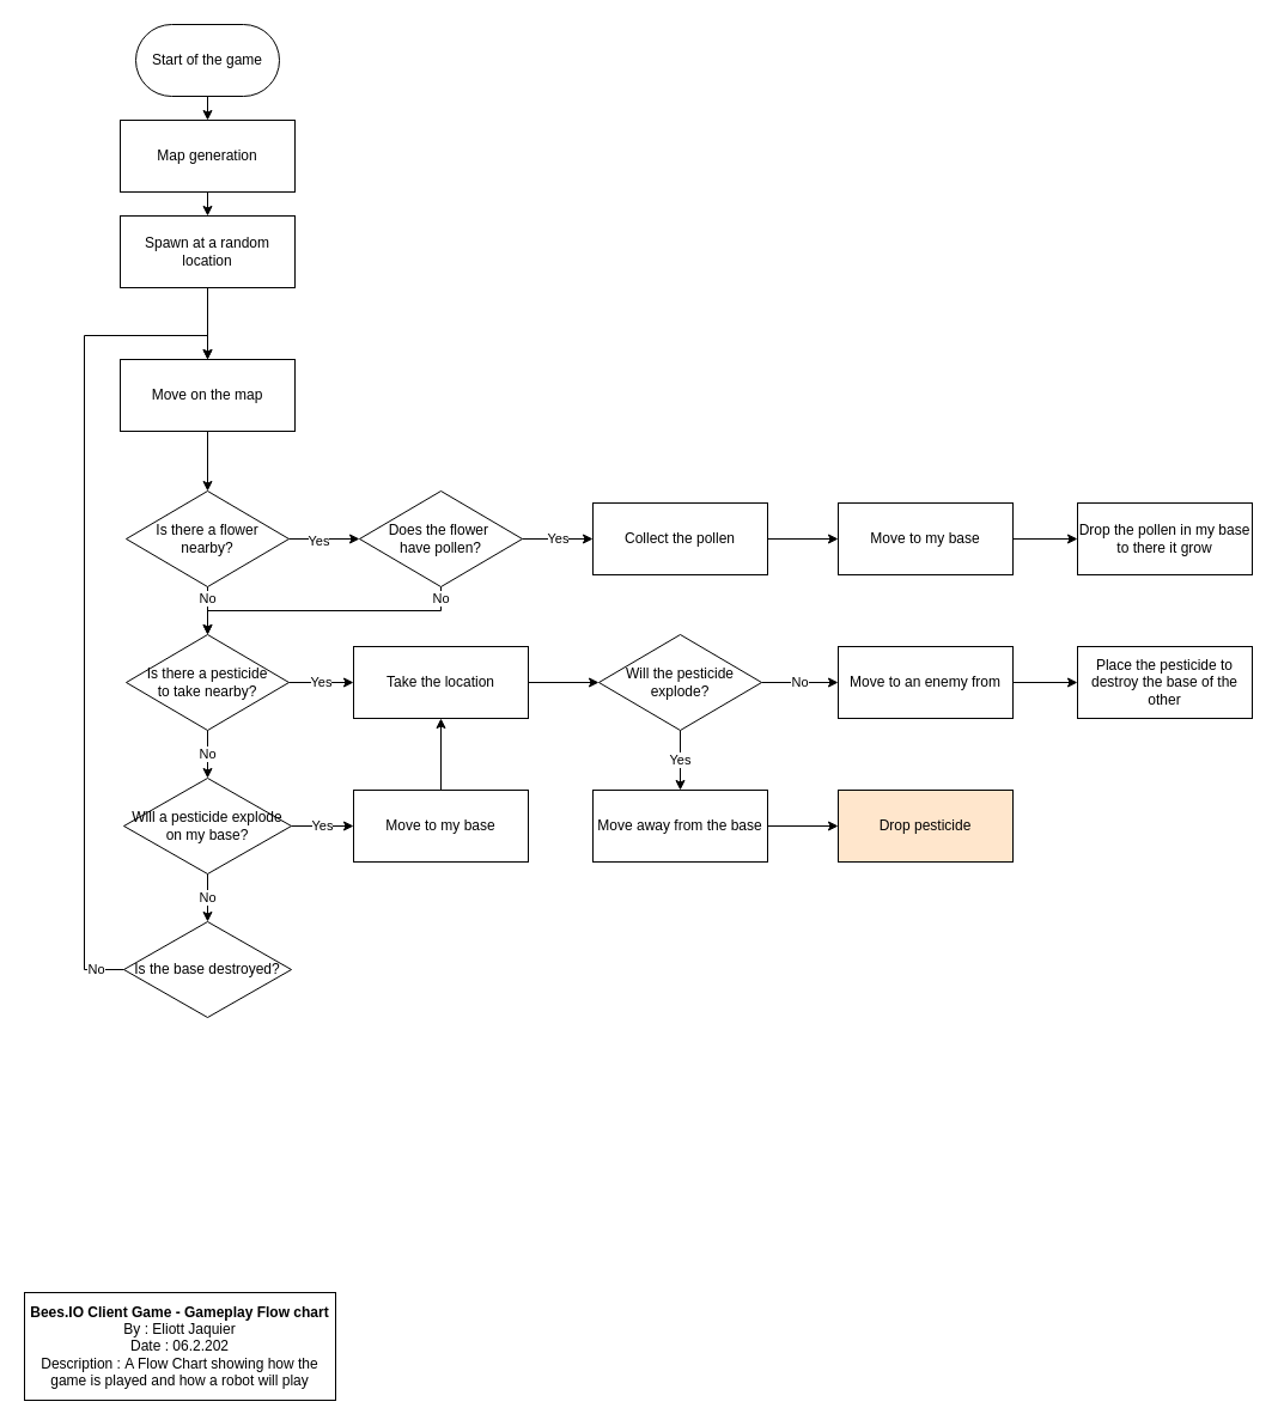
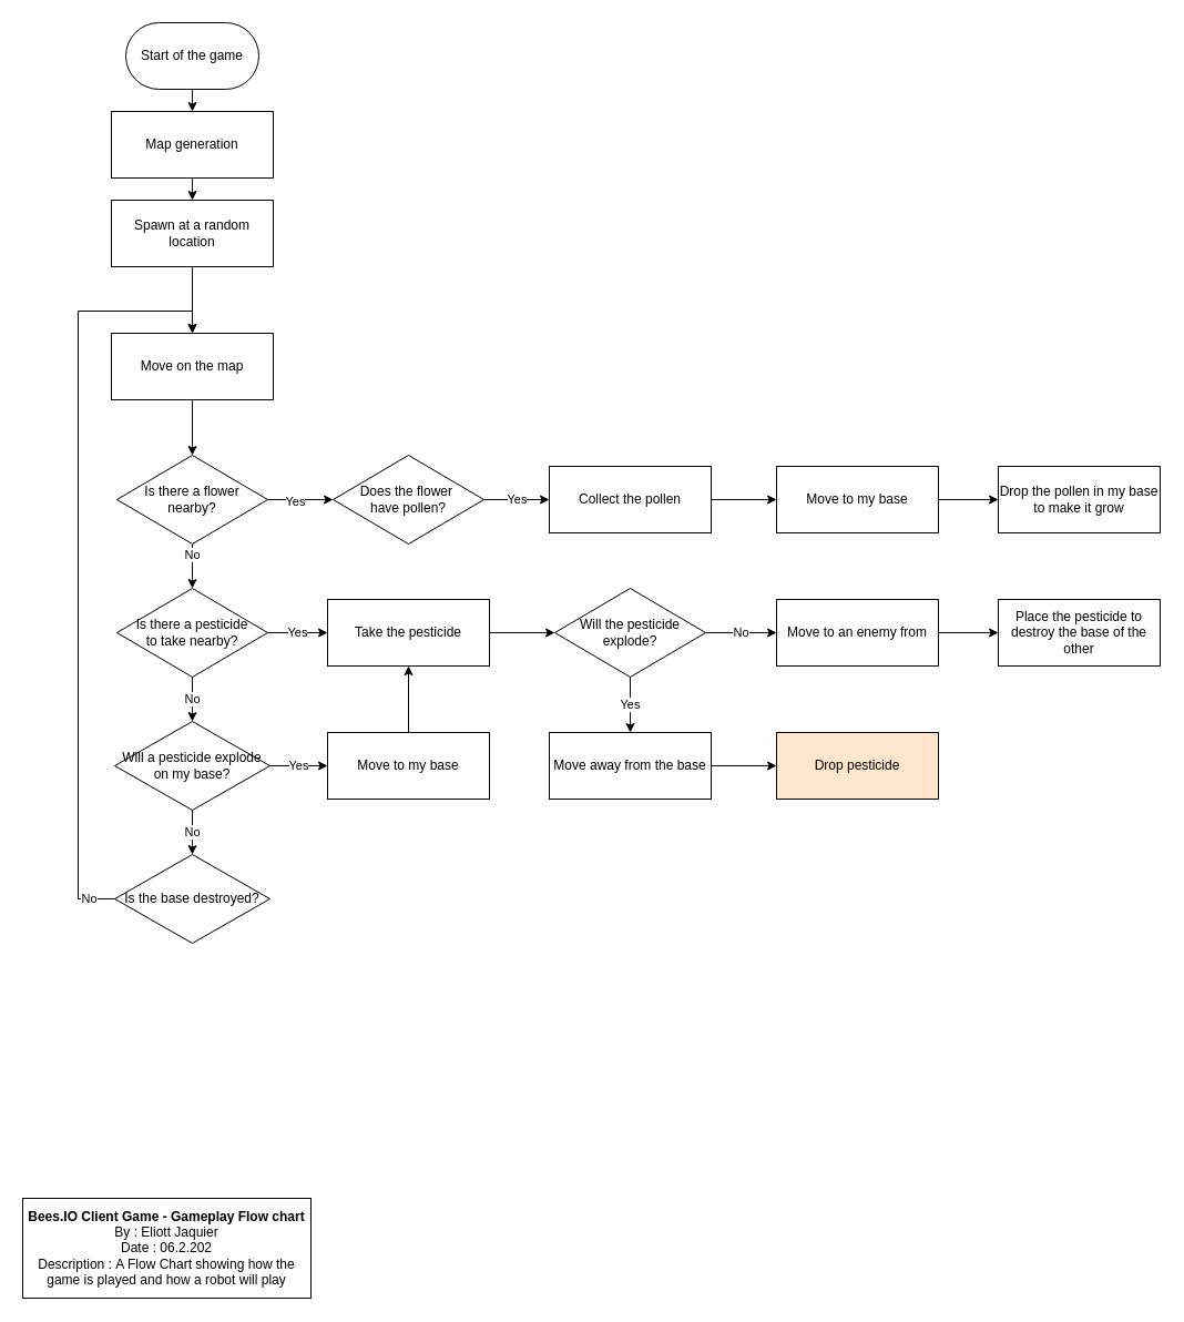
- <mxCell id="42" value="Drop the pollen in my base to there it grow" style="rounded=0;whiteSpace=wrap;html=1;" vertex="1" parent="1"><mxGeometry x="900" y="420" width="146" height="60" as="geometry" /></mxCell>
+ <mxCell id="42" value="Drop the pollen in my base to make it grow" style="rounded=0;whiteSpace=wrap;html=1;" vertex="1" parent="1"><mxGeometry x="900" y="420" width="146" height="60" as="geometry" /></mxCell>
- <mxCell id="20" value="No" style="edgeStyle=orthogonalEdgeStyle;rounded=0;orthogonalLoop=1;jettySize=auto;html=1;entryX=0.5;entryY=0;entryDx=0;entryDy=0;" edge="1" parent="1" source="22" target="19"><mxGeometry x="-0.915" relative="1" as="geometry"><Array as="points"><mxPoint x="368" y="510" /><mxPoint x="173" y="510" /></Array><mxPoint as="offset" /></mxGeometry></mxCell>
- <mxCell id="24" value="Take the&amp;nbsp;location" style="rounded=0;whiteSpace=wrap;html=1;" vertex="1" parent="1"><mxGeometry x="295" y="540" width="146" height="60" as="geometry" /></mxCell>
+ <mxCell id="24" value="Take the&amp;nbsp;pesticide" style="rounded=0;whiteSpace=wrap;html=1;" vertex="1" parent="1"><mxGeometry x="295" y="540" width="146" height="60" as="geometry" /></mxCell>
